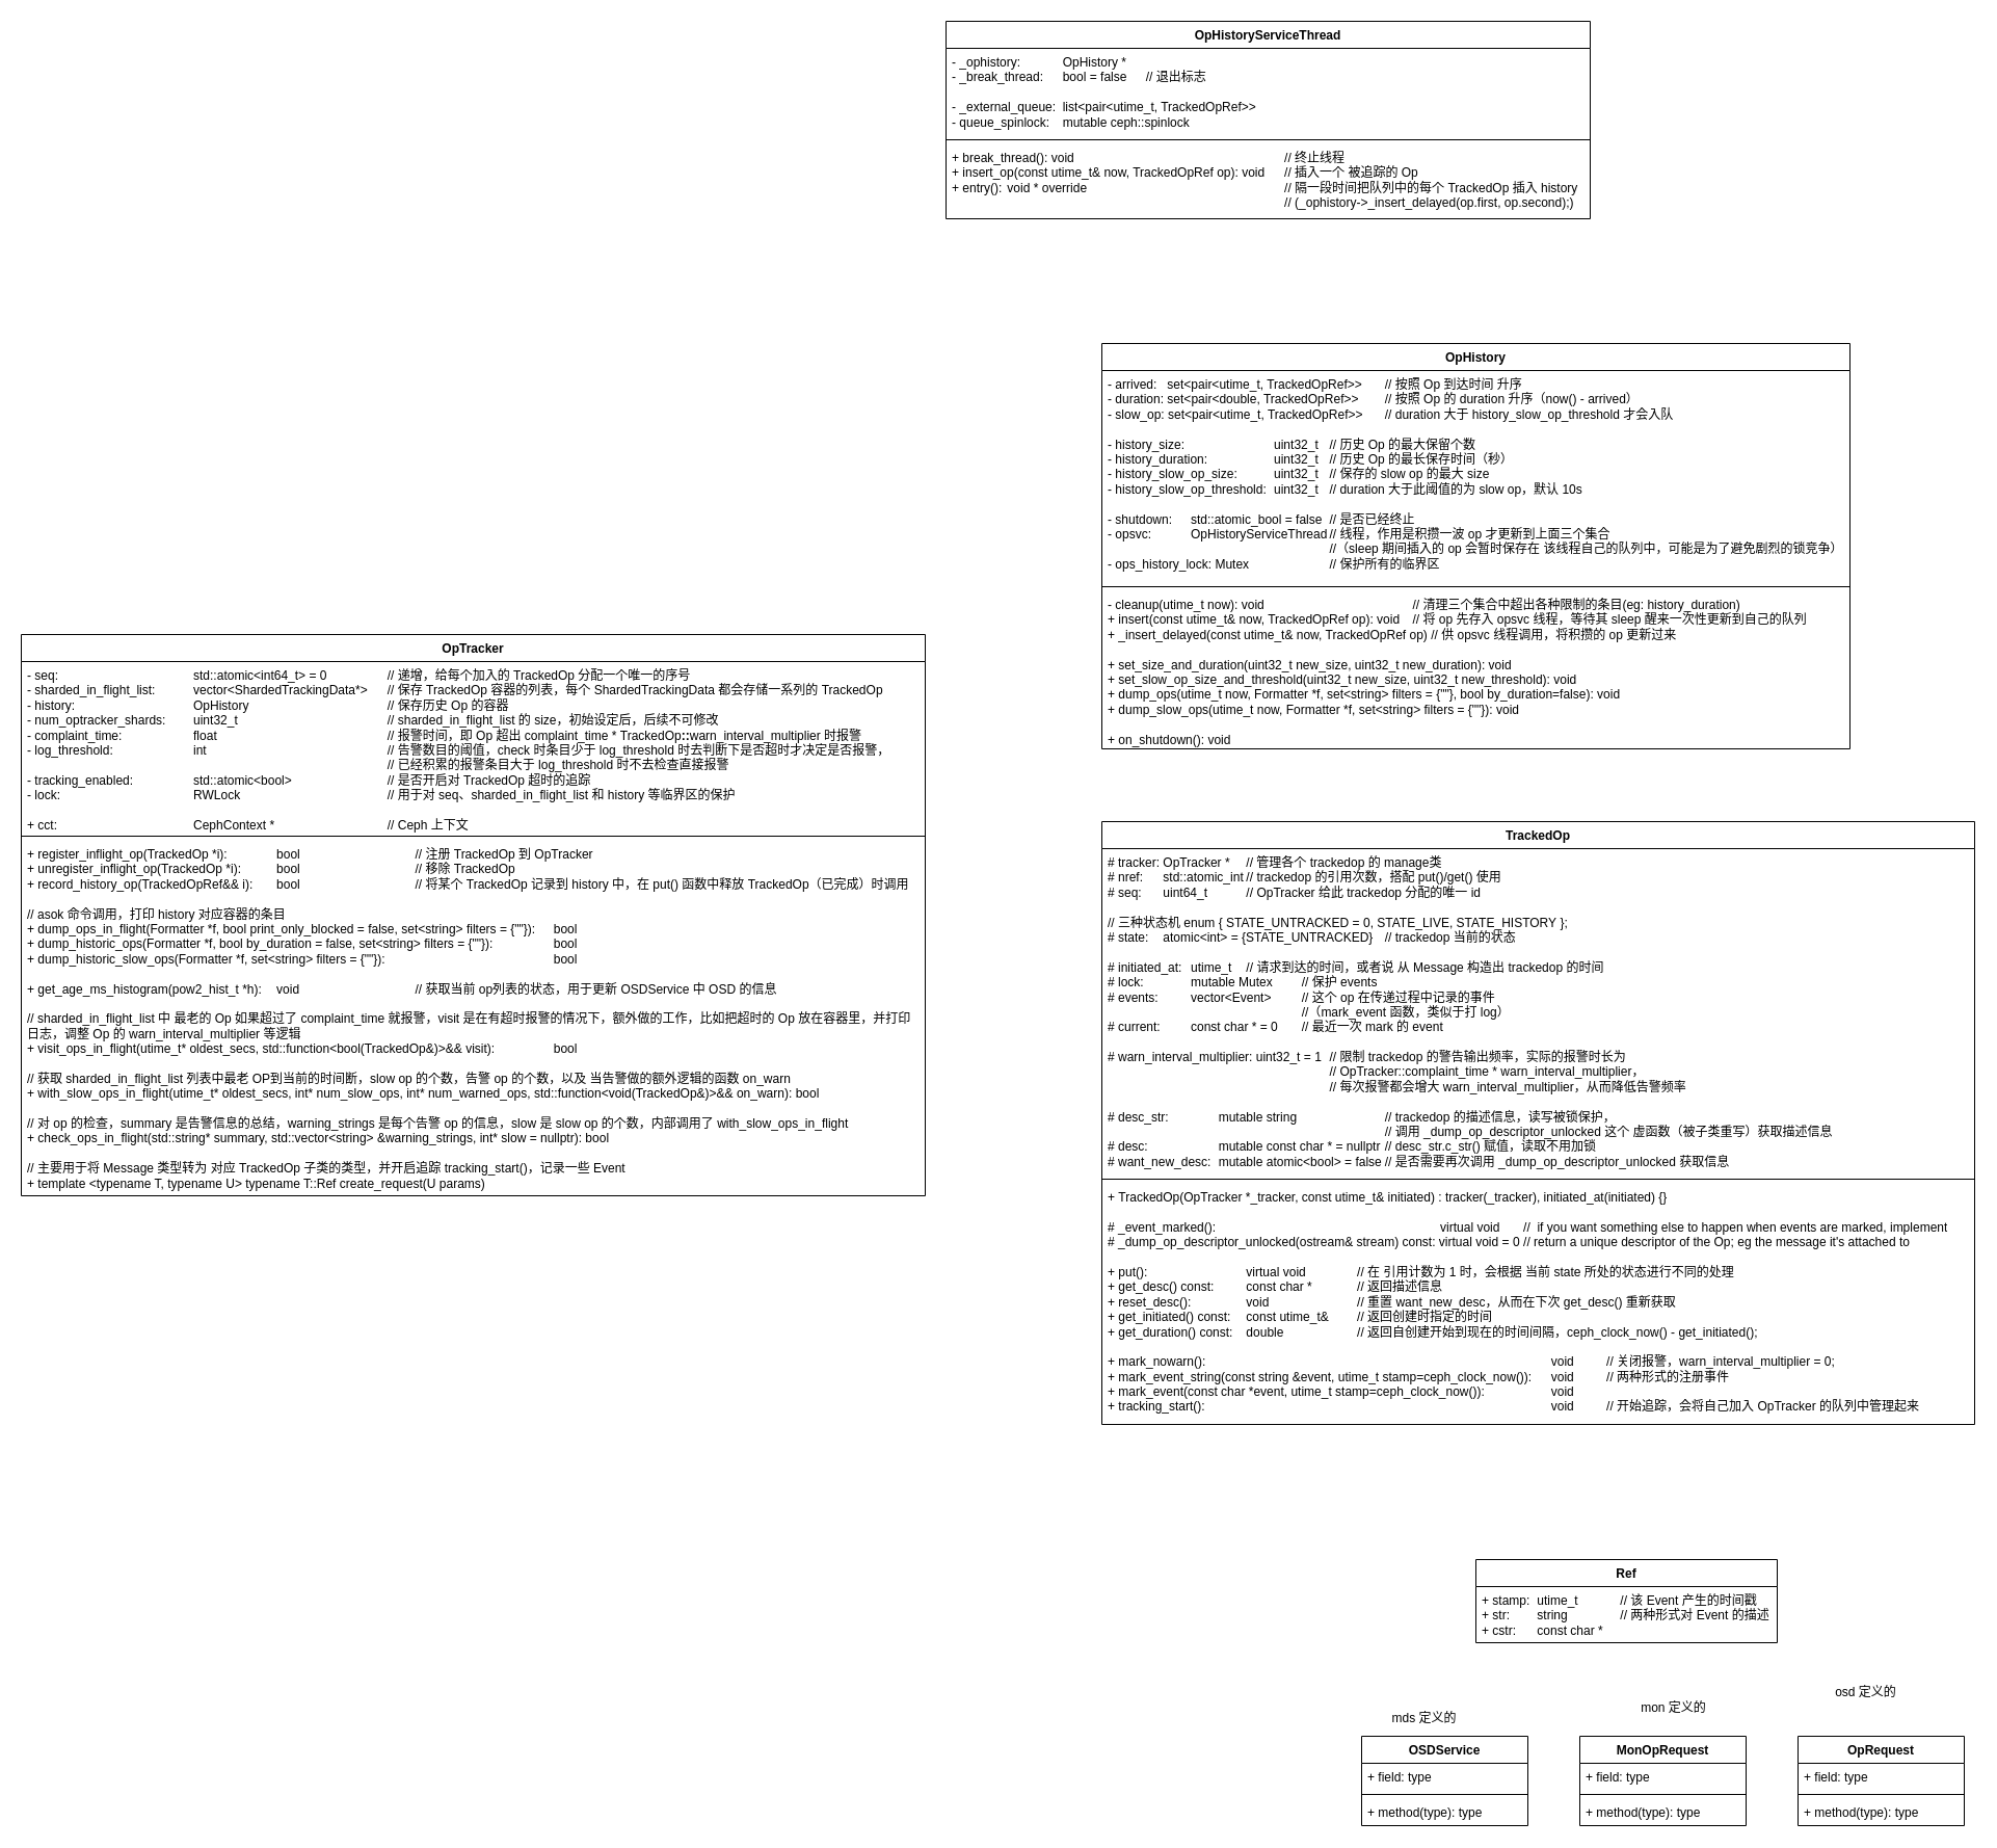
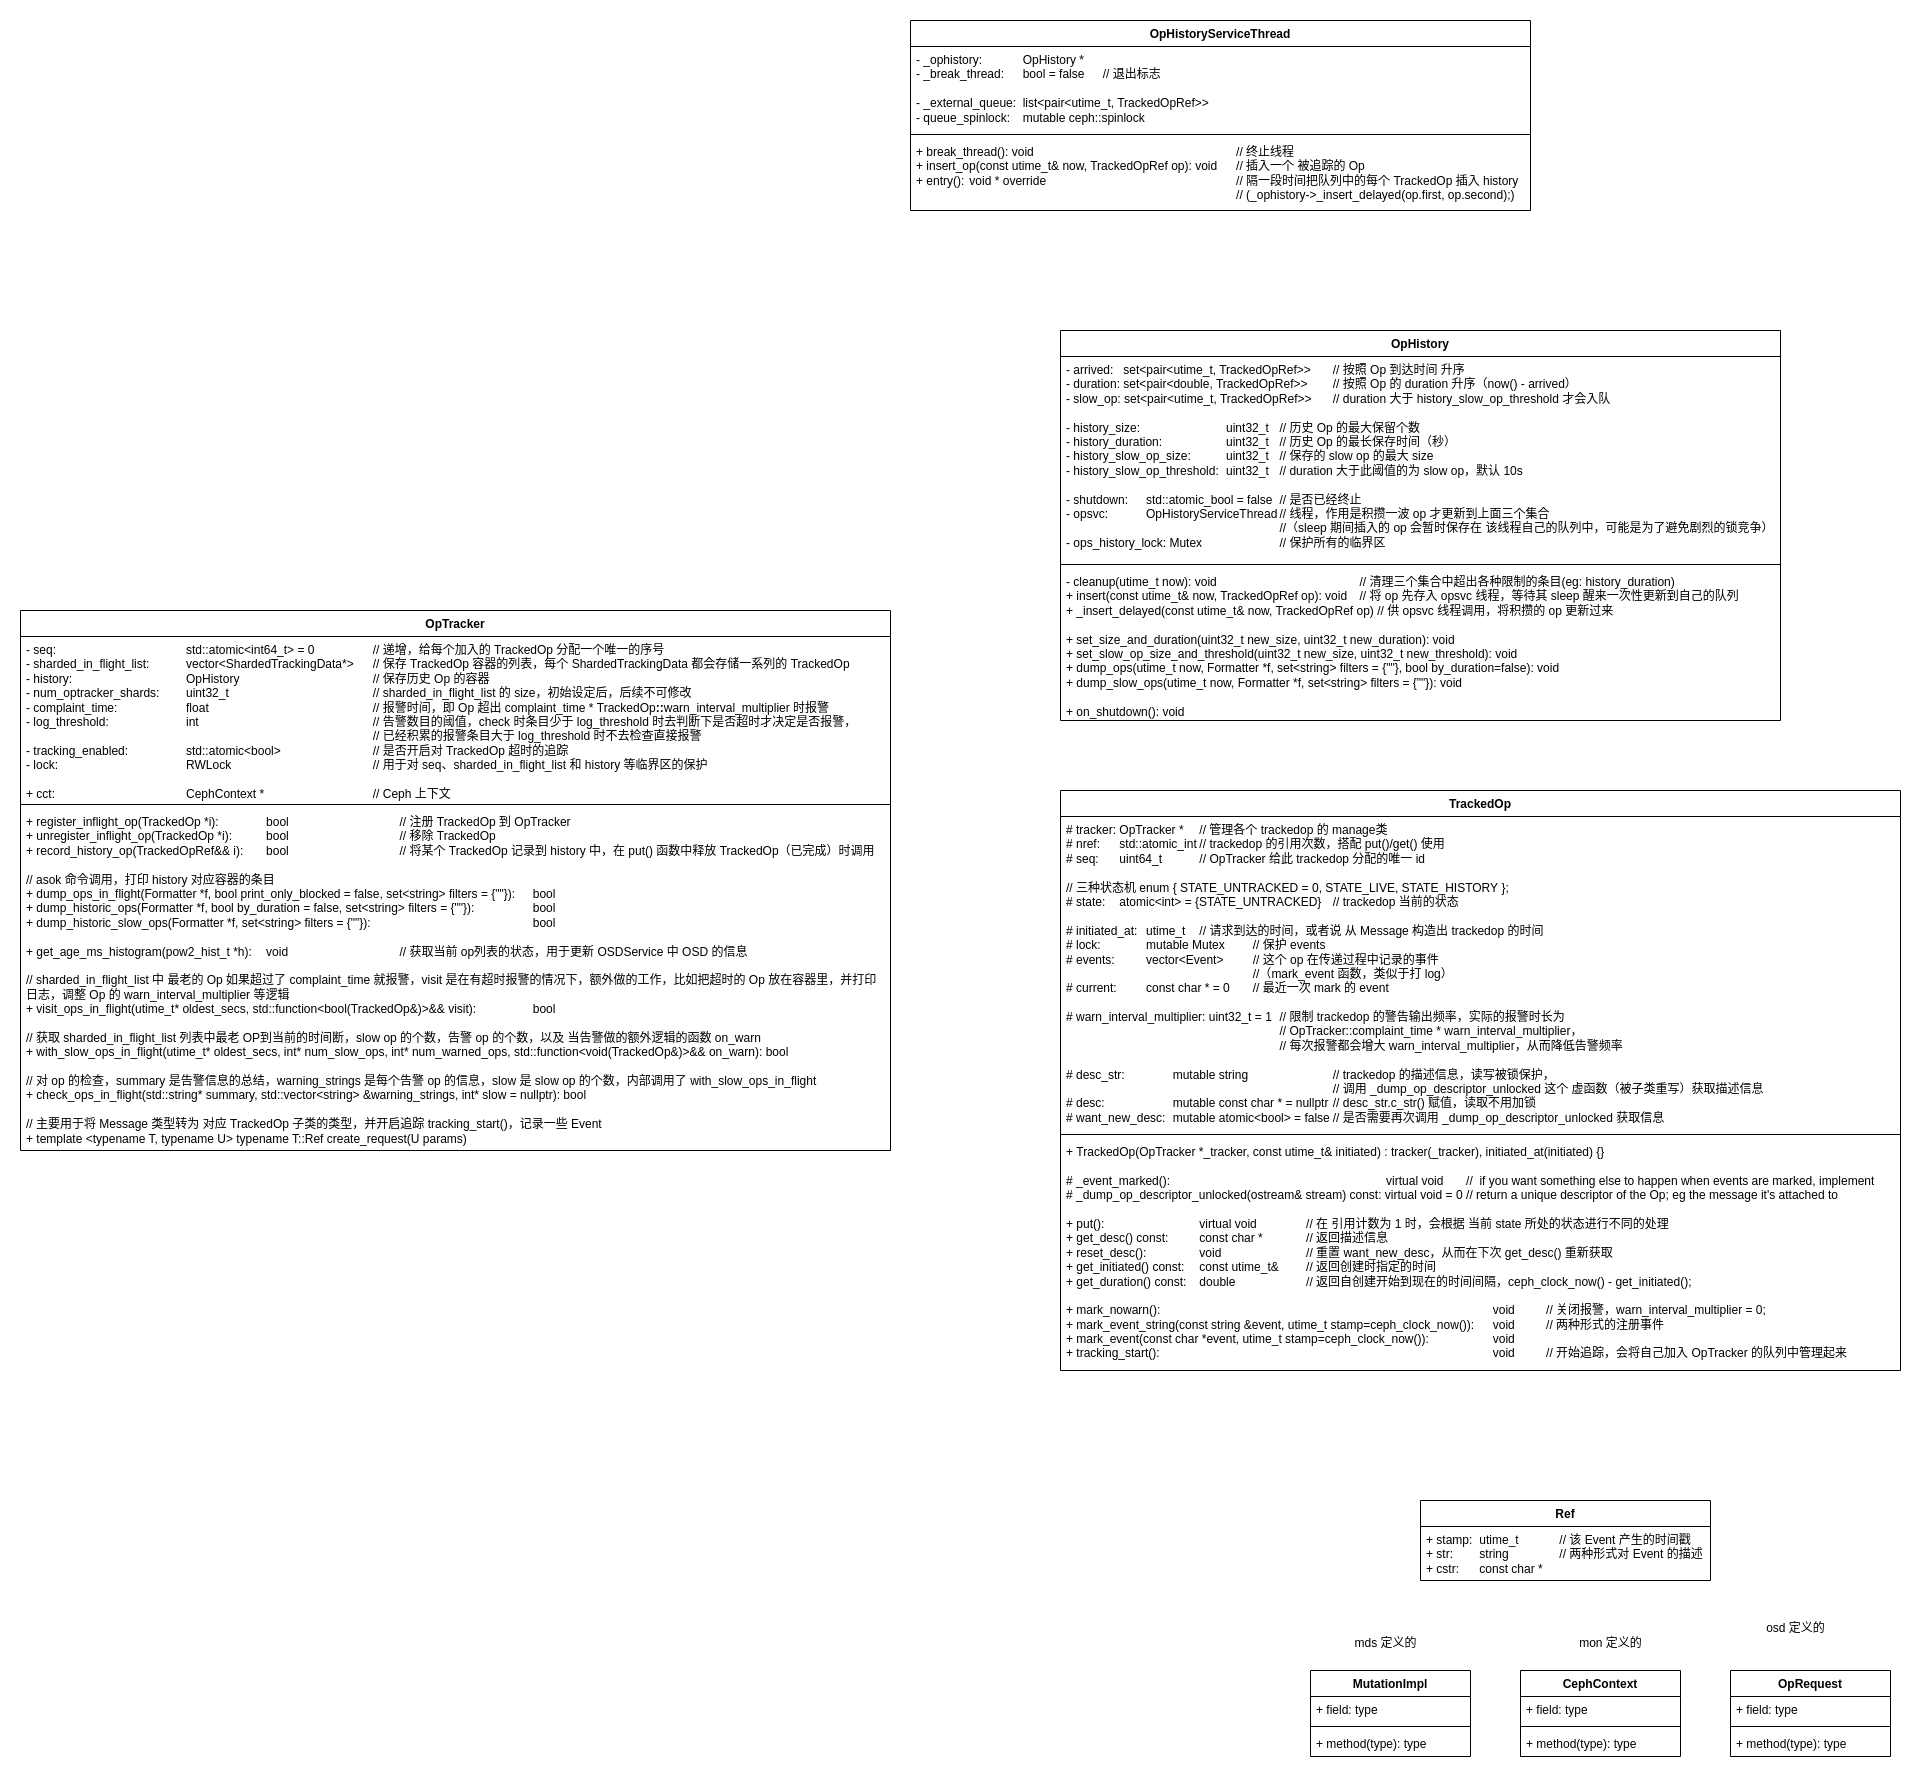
- <mxCell id="28" value="mds 定义的" style="text;html=1;align=center;verticalAlign=middle;resizable=0;points=[];autosize=1;strokeColor=none;fillColor=none;" vertex="1" parent="1"><mxGeometry x="1325" y="1638" width="90" height="30" as="geometry" /></mxCell>
+ <mxCell id="28" value="mds 定义的" style="text;html=1;align=center;verticalAlign=middle;resizable=0;points=[];autosize=1;strokeColor=none;fillColor=none;" vertex="1" parent="1"><mxGeometry x="1340" y="1628" width="90" height="30" as="geometry" /></mxCell>
- <mxCell id="16" value="OSDService" style="swimlane;fontStyle=1;align=center;verticalAlign=top;childLayout=stackLayout;horizontal=1;startSize=26;horizontalStack=0;resizeParent=1;resizeParentMax=0;resizeLast=0;collapsible=1;marginBottom=0;whiteSpace=wrap;html=1;" vertex="1" parent="1"><mxGeometry x="1310" y="1670" width="160" height="86" as="geometry" /></mxCell>
+ <mxCell id="16" value="MutationImpl" style="swimlane;fontStyle=1;align=center;verticalAlign=top;childLayout=stackLayout;horizontal=1;startSize=26;horizontalStack=0;resizeParent=1;resizeParentMax=0;resizeLast=0;collapsible=1;marginBottom=0;whiteSpace=wrap;html=1;" vertex="1" parent="1"><mxGeometry x="1310" y="1670" width="160" height="86" as="geometry" /></mxCell>
- <mxCell id="24" value="MonOpRequest" style="swimlane;fontStyle=1;align=center;verticalAlign=top;childLayout=stackLayout;horizontal=1;startSize=26;horizontalStack=0;resizeParent=1;resizeParentMax=0;resizeLast=0;collapsible=1;marginBottom=0;whiteSpace=wrap;html=1;" vertex="1" parent="1"><mxGeometry x="1520" y="1670" width="160" height="86" as="geometry" /></mxCell>
+ <mxCell id="24" value="CephContext" style="swimlane;fontStyle=1;align=center;verticalAlign=top;childLayout=stackLayout;horizontal=1;startSize=26;horizontalStack=0;resizeParent=1;resizeParentMax=0;resizeLast=0;collapsible=1;marginBottom=0;whiteSpace=wrap;html=1;" vertex="1" parent="1"><mxGeometry x="1520" y="1670" width="160" height="86" as="geometry" /></mxCell>
